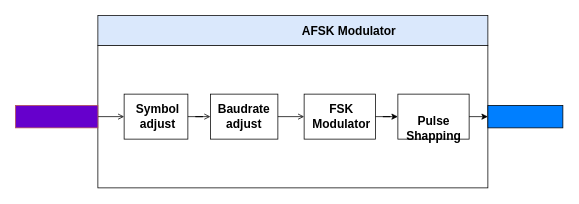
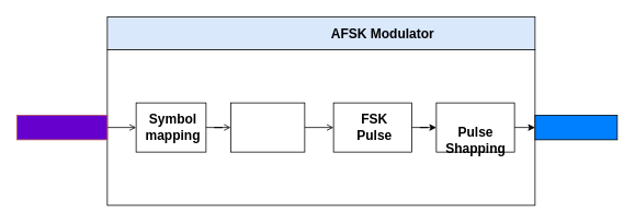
- <mxCell id="7" value="&lt;font style=&quot;font-size: 16px&quot;&gt;&lt;b&gt;Symbol&lt;br&gt;adjust&lt;br&gt;&lt;/b&gt;&lt;/font&gt;" style="text;html=1;strokeColor=none;fillColor=none;align=center;verticalAlign=middle;whiteSpace=wrap;rounded=0;labelBackgroundColor=none;fontSize=16;" parent="1" vertex="1"><mxGeometry x="180" y="145" width="60" height="20" as="geometry" /></mxCell>
+ <mxCell id="7" value="&lt;font style=&quot;font-size: 16px&quot;&gt;&lt;b&gt;Symbol&lt;br&gt;mapping&lt;br&gt;&lt;/b&gt;&lt;/font&gt;" style="text;html=1;strokeColor=none;fillColor=none;align=center;verticalAlign=middle;whiteSpace=wrap;rounded=0;labelBackgroundColor=none;fontSize=16;" parent="1" vertex="1"><mxGeometry x="180" y="145" width="60" height="20" as="geometry" /></mxCell>
- <mxCell id="10" value="&lt;font style=&quot;font-size: 16px&quot;&gt;&lt;b&gt;Baudrate&lt;br&gt;adjust&lt;br&gt;&lt;/b&gt;&lt;/font&gt;" style="text;html=1;strokeColor=none;fillColor=none;align=center;verticalAlign=middle;whiteSpace=wrap;rounded=0;labelBackgroundColor=none;fontSize=16;" parent="1" vertex="1"><mxGeometry x="280" y="145" width="90" height="20" as="geometry" /></mxCell>
- <mxCell id="14" value="&lt;font style=&quot;font-size: 16px&quot;&gt;&lt;b&gt;FSK&lt;br&gt;Modulator&lt;br&gt;&lt;/b&gt;&lt;/font&gt;" style="text;html=1;strokeColor=none;fillColor=none;align=center;verticalAlign=middle;whiteSpace=wrap;rounded=0;labelBackgroundColor=none;fontSize=16;" parent="1" vertex="1"><mxGeometry x="420" y="145" width="70" height="20" as="geometry" /></mxCell>
+ <mxCell id="14" value="&lt;font style=&quot;font-size: 16px&quot;&gt;&lt;b&gt;FSK&lt;br&gt;Pulse&lt;br&gt;&lt;/b&gt;&lt;/font&gt;" style="text;html=1;strokeColor=none;fillColor=none;align=center;verticalAlign=middle;whiteSpace=wrap;rounded=0;labelBackgroundColor=none;fontSize=16;" parent="1" vertex="1"><mxGeometry x="420" y="145" width="70" height="20" as="geometry" /></mxCell>
